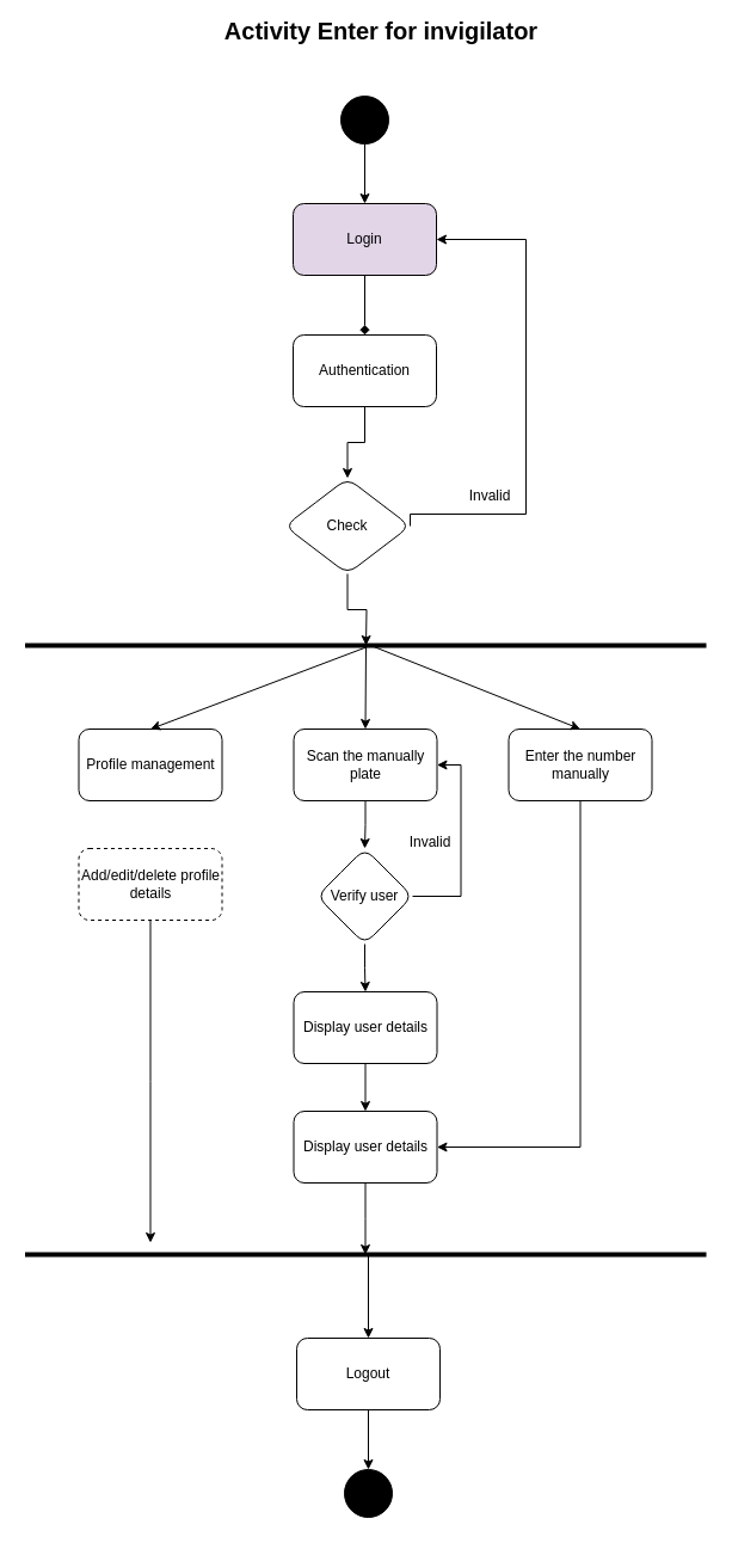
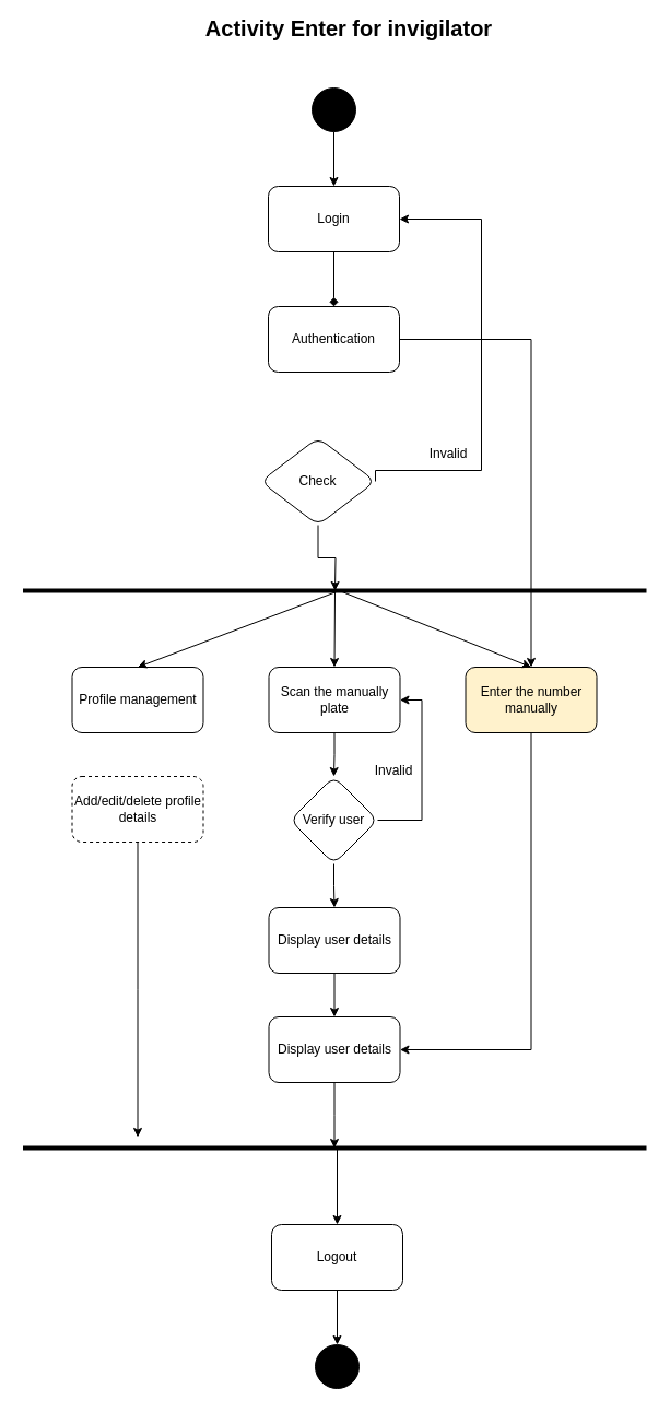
- <mxCell id="3" value="Login" style="rounded=1;whiteSpace=wrap;html=1;fillColor=#e1d5e7;" vertex="1" parent="1"><mxGeometry x="245" y="170" width="120" height="60" as="geometry" /></mxCell>
+ <mxCell id="3" value="Login" style="rounded=1;whiteSpace=wrap;html=1;" vertex="1" parent="1"><mxGeometry x="245" y="170" width="120" height="60" as="geometry" /></mxCell>
- <mxCell id="6" style="edgeStyle=orthogonalEdgeStyle;rounded=0;orthogonalLoop=1;jettySize=auto;html=1;entryX=0.5;entryY=0;entryDx=0;entryDy=0;" edge="1" parent="1" source="7" target="10"><mxGeometry relative="1" as="geometry" /></mxCell>
+ <mxCell id="6" style="edgeStyle=orthogonalEdgeStyle;rounded=0;orthogonalLoop=1;jettySize=auto;html=1;" edge="1" parent="1" source="7" target="24"><mxGeometry relative="1" as="geometry" /></mxCell>
- <mxCell id="24" value="Enter the number manually" style="rounded=1;whiteSpace=wrap;html=1;" vertex="1" parent="1"><mxGeometry x="425.5" y="610" width="120" height="60" as="geometry" /></mxCell>
+ <mxCell id="24" value="Enter the number manually" style="rounded=1;whiteSpace=wrap;html=1;fillColor=#fff2cc;" vertex="1" parent="1"><mxGeometry x="425.5" y="610" width="120" height="60" as="geometry" /></mxCell>
